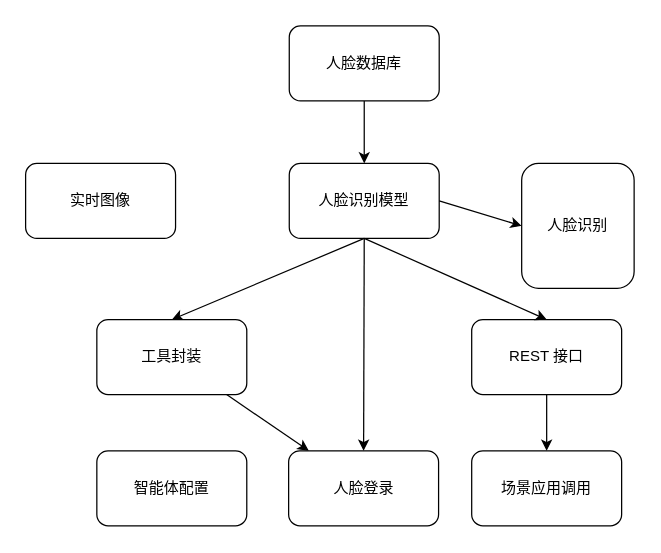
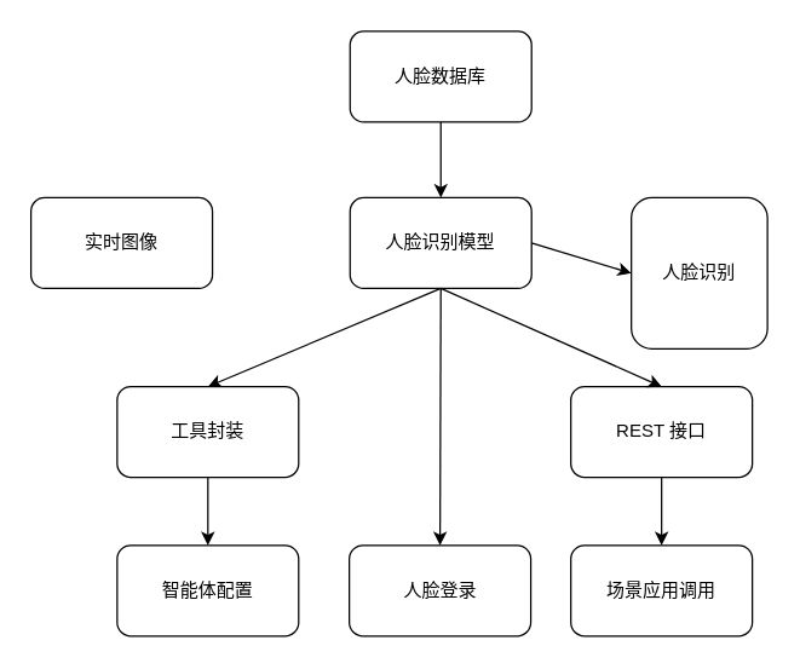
- <mxCell id="9" value="" style="endArrow=classic;html=1;rounded=0;" edge="1" parent="1" source="7" target="16"><mxGeometry width="50" height="50" relative="1" as="geometry"><mxPoint x="287" y="200" as="sourcePoint" /><mxPoint x="287" y="268" as="targetPoint" /></mxGeometry></mxCell>
+ <mxCell id="9" value="" style="endArrow=classic;html=1;rounded=0;" edge="1" parent="1" source="7" target="8"><mxGeometry width="50" height="50" relative="1" as="geometry"><mxPoint x="287" y="200" as="sourcePoint" /><mxPoint x="287" y="268" as="targetPoint" /></mxGeometry></mxCell>
